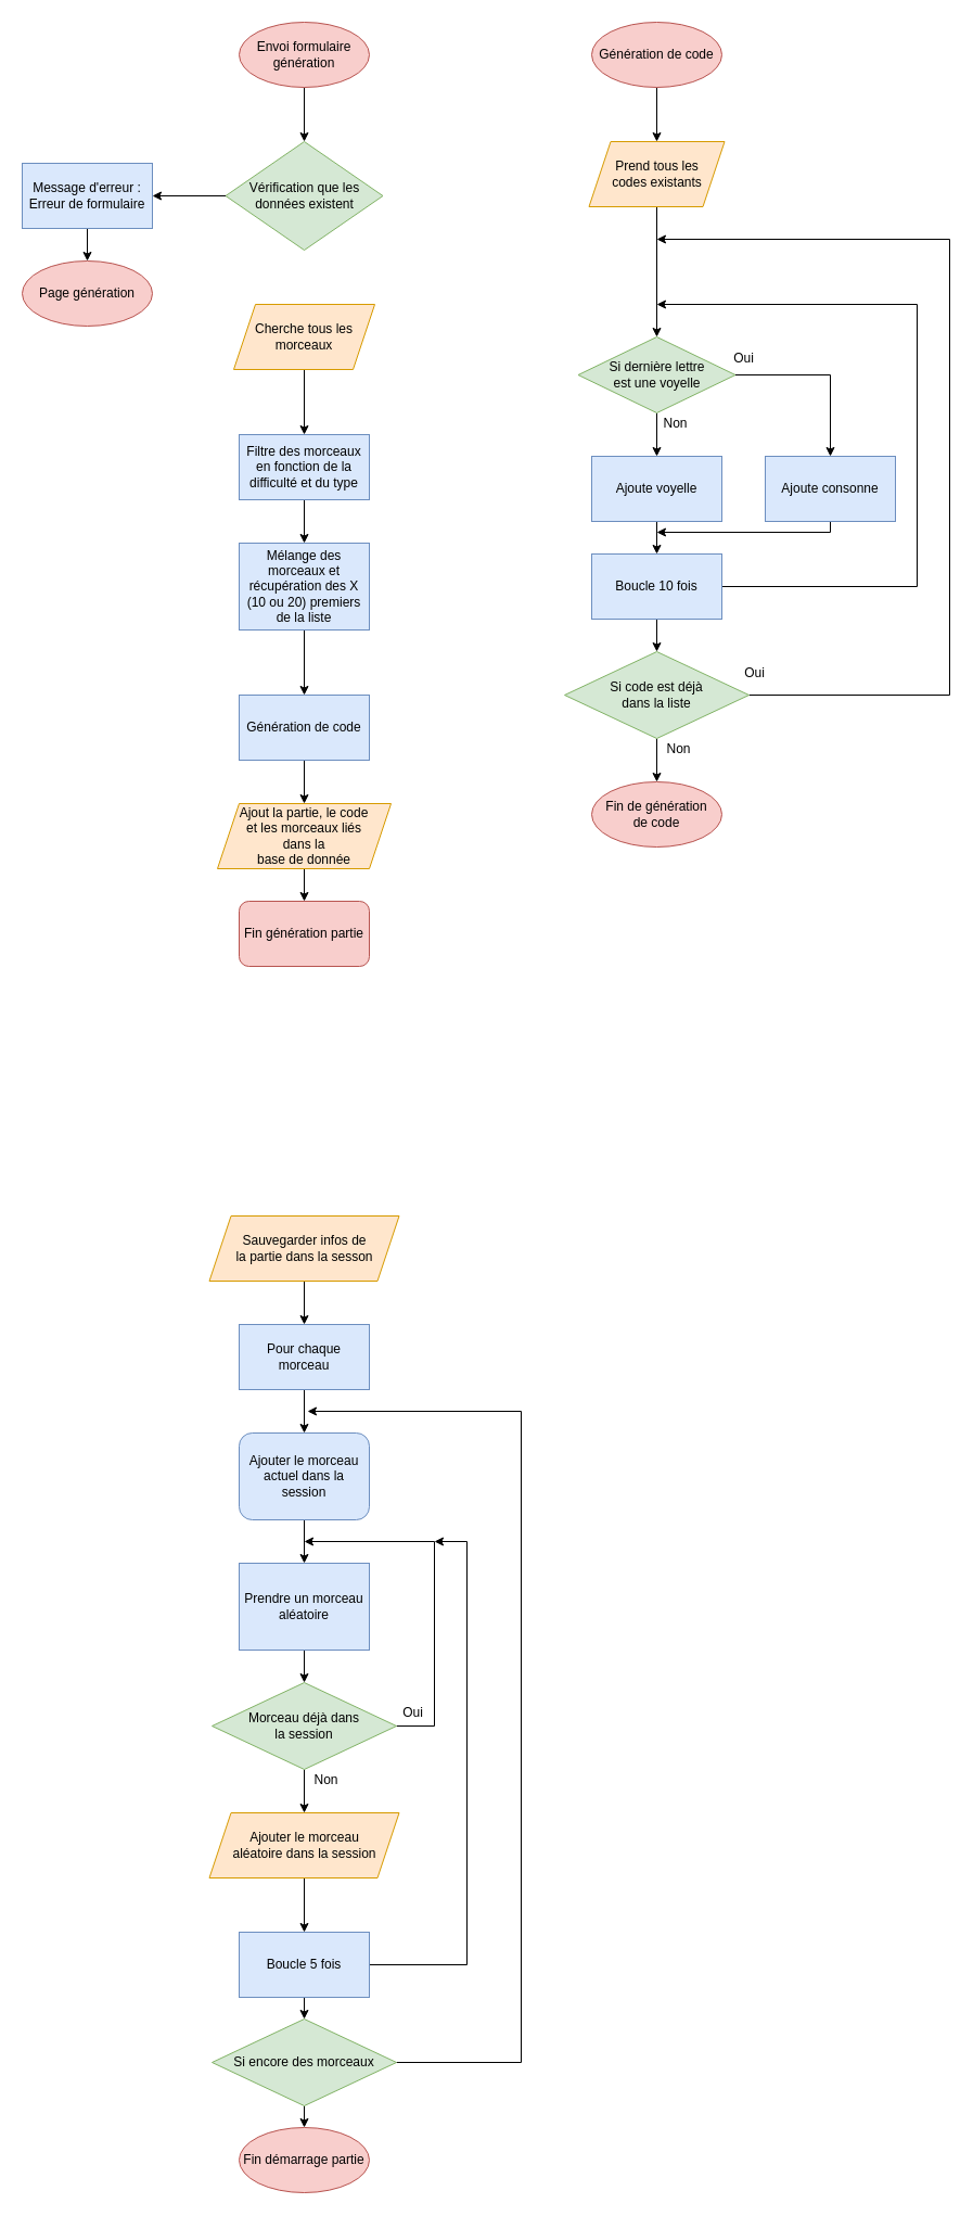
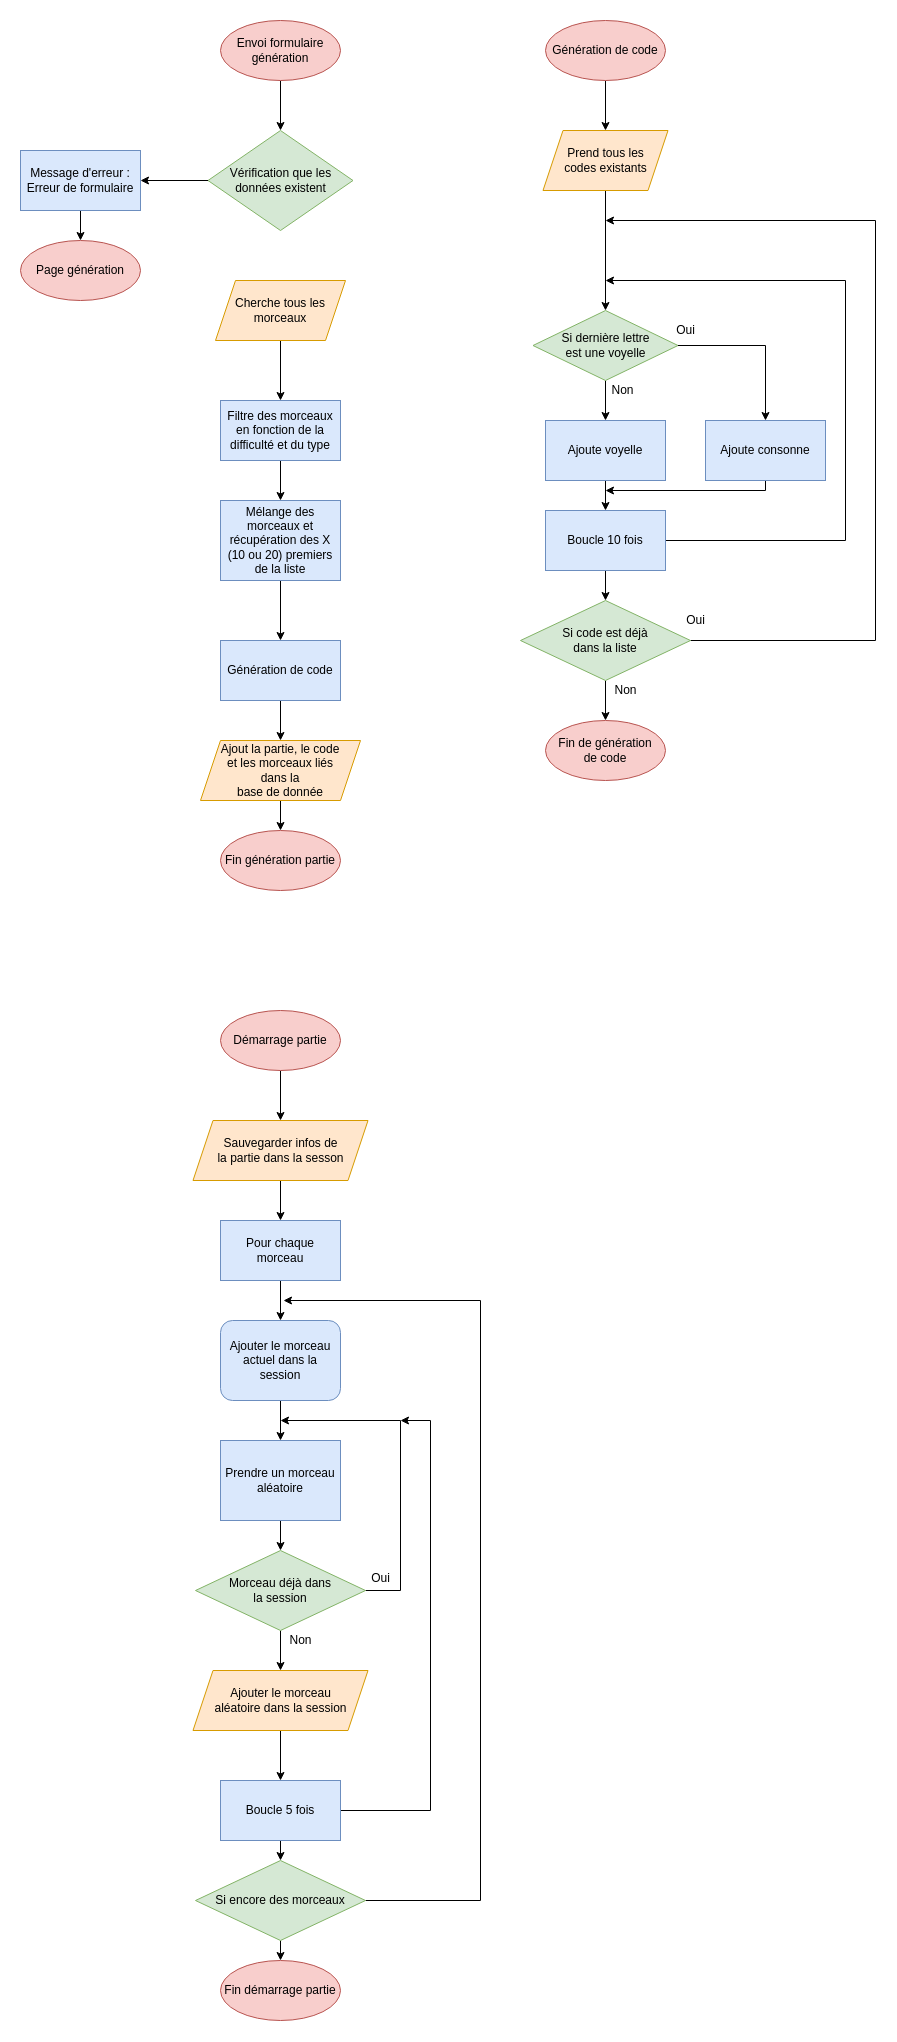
- <mxCell id="41" value="Fin génération partie" style="whiteSpace=wrap;html=1;fillColor=#f8cecc;strokeColor=#b85450;rounded=1;" vertex="1" parent="1"><mxGeometry x="220" y="830" width="120" height="60" as="geometry" /></mxCell>
+ <mxCell id="41" value="Fin génération partie" style="ellipse;whiteSpace=wrap;html=1;fillColor=#f8cecc;strokeColor=#b85450;" vertex="1" parent="1"><mxGeometry x="220" y="830" width="120" height="60" as="geometry" /></mxCell>
+ <mxCell id="43" value="Démarrage partie" style="ellipse;whiteSpace=wrap;html=1;fillColor=#f8cecc;strokeColor=#b85450;" vertex="1" parent="1"><mxGeometry x="220" y="1010" width="120" height="60" as="geometry" /></mxCell>
+ <mxCell id="42" style="edgeStyle=orthogonalEdgeStyle;rounded=0;orthogonalLoop=1;jettySize=auto;html=1;exitX=0.5;exitY=1;exitDx=0;exitDy=0;entryX=0.5;entryY=0;entryDx=0;entryDy=0;" edge="1" parent="1" source="43" target="45"><mxGeometry relative="1" as="geometry"><mxPoint x="280" y="1110" as="targetPoint" /></mxGeometry></mxCell>
